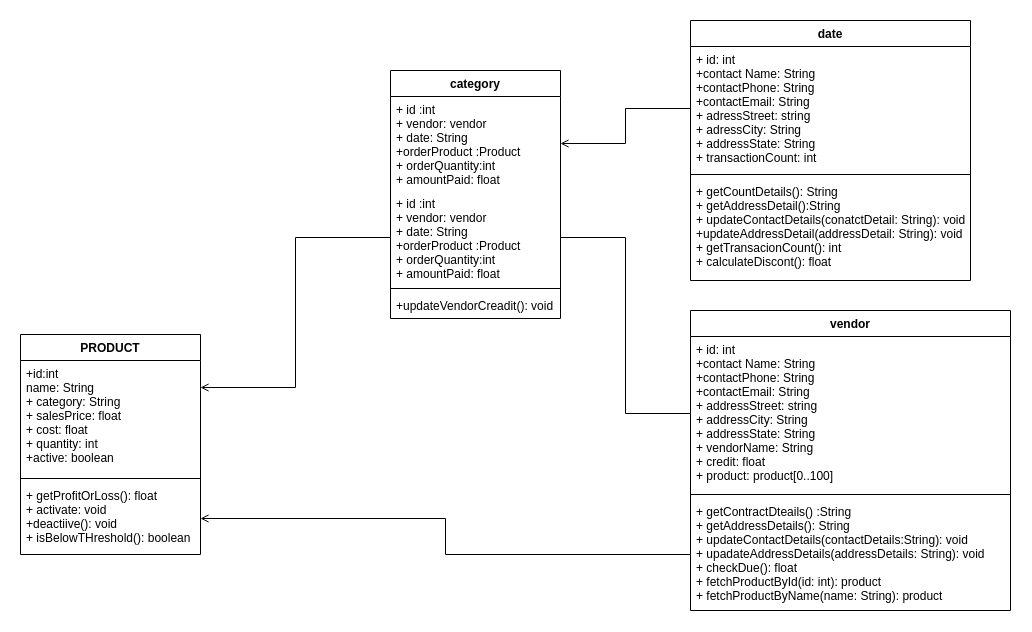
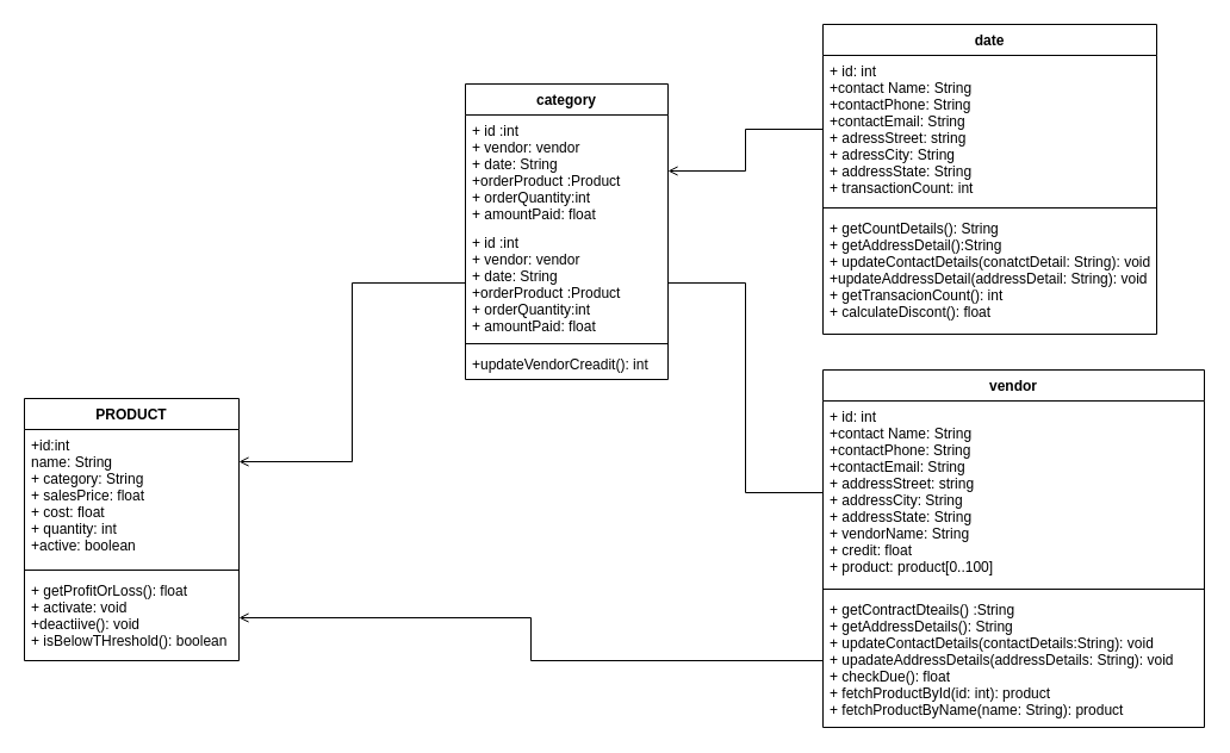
- <mxCell id="10" value="+updateVendorCreadit(): void" style="text;strokeColor=none;fillColor=none;align=left;verticalAlign=top;spacingLeft=4;spacingRight=4;overflow=hidden;rotatable=0;points=[[0,0.5],[1,0.5]];portConstraint=eastwest;" parent="6" vertex="1"><mxGeometry y="222" width="170" height="26" as="geometry" /></mxCell>
+ <mxCell id="10" value="+updateVendorCreadit(): int" style="text;strokeColor=none;fillColor=none;align=left;verticalAlign=top;spacingLeft=4;spacingRight=4;overflow=hidden;rotatable=0;points=[[0,0.5],[1,0.5]];portConstraint=eastwest;" parent="6" vertex="1"><mxGeometry y="222" width="170" height="26" as="geometry" /></mxCell>
